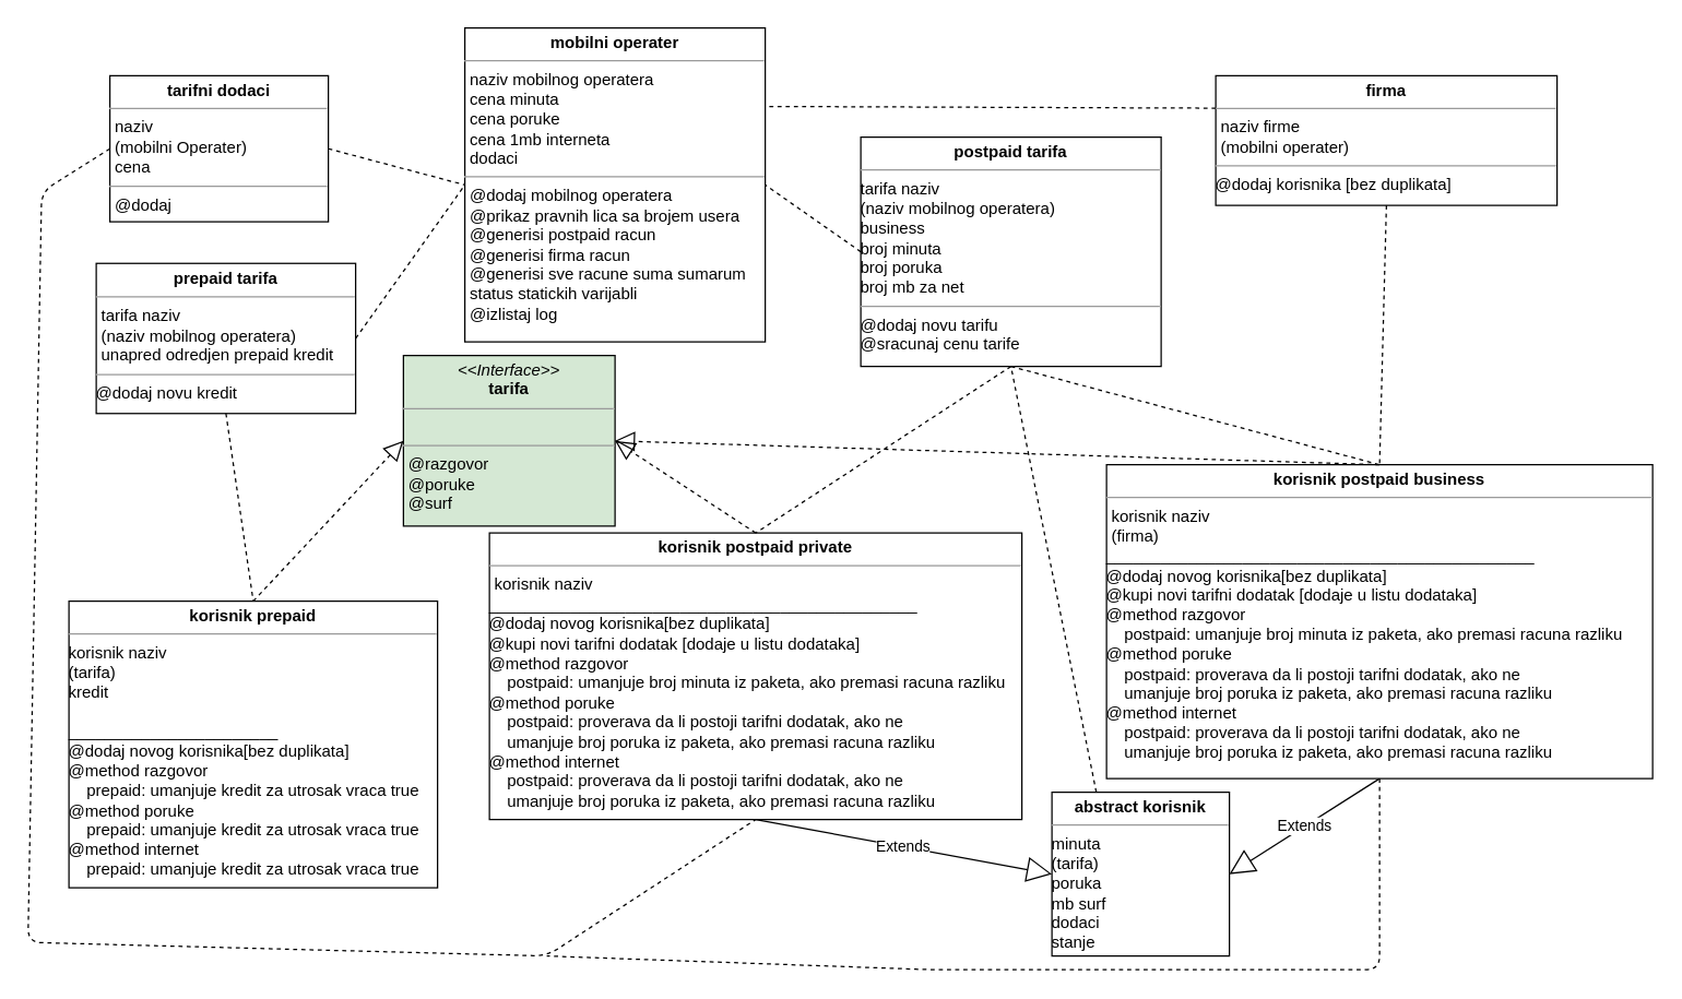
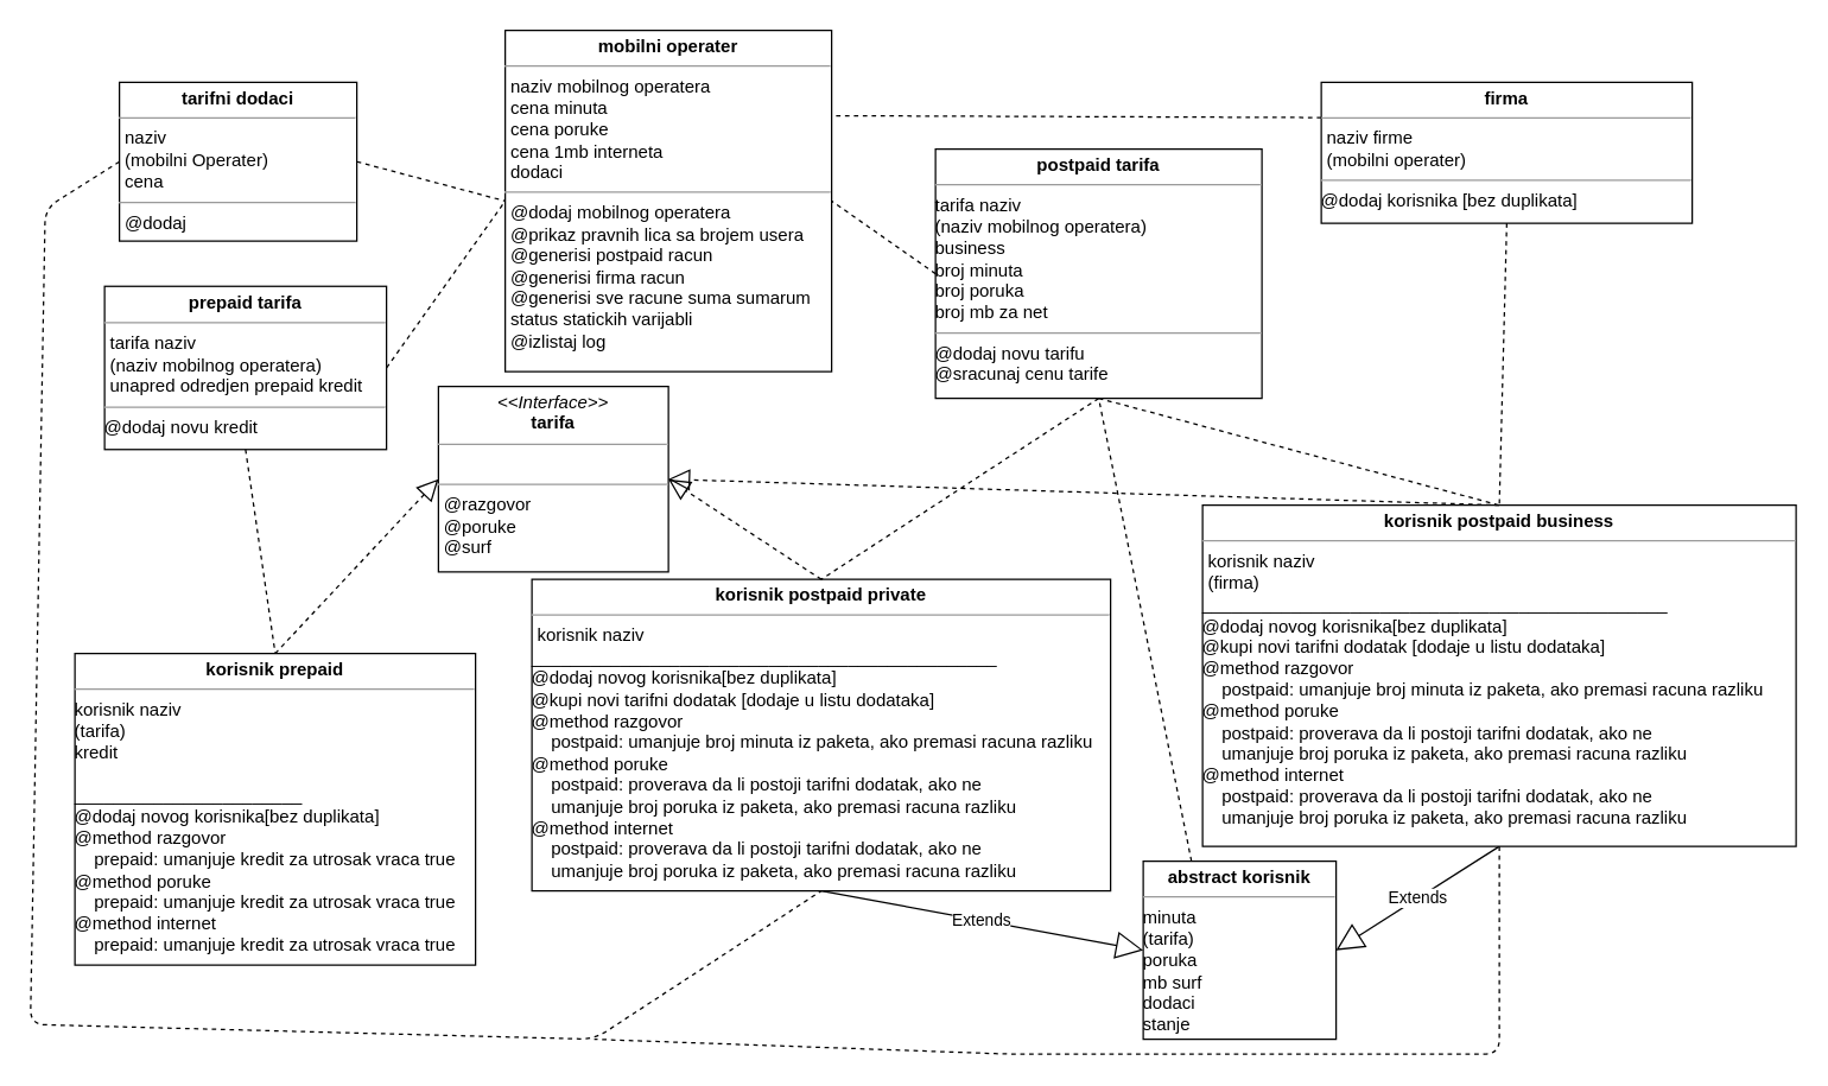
- <mxCell id="7" value="&lt;p style=&quot;margin: 0px ; margin-top: 4px ; text-align: center&quot;&gt;&lt;i&gt;&amp;lt;&amp;lt;Interface&amp;gt;&amp;gt;&lt;/i&gt;&lt;br&gt;&lt;b&gt;tarifa&lt;/b&gt;&lt;/p&gt;&lt;hr size=&quot;1&quot;&gt;&lt;p style=&quot;margin: 0px ; margin-left: 4px&quot;&gt;&lt;br&gt;&lt;/p&gt;&lt;hr size=&quot;1&quot;&gt;&lt;p style=&quot;margin: 0px ; margin-left: 4px&quot;&gt;@razgovor&lt;/p&gt;&lt;p style=&quot;margin: 0px ; margin-left: 4px&quot;&gt;@poruke&lt;/p&gt;&lt;p style=&quot;margin: 0px ; margin-left: 4px&quot;&gt;@surf&lt;br&gt;&lt;/p&gt;" style="verticalAlign=top;align=left;overflow=fill;fontSize=12;fontFamily=Helvetica;html=1;fillColor=#d5e8d4;" parent="1" vertex="1"><mxGeometry x="295" y="260" width="155" height="125" as="geometry" /></mxCell>
+ <mxCell id="7" value="&lt;p style=&quot;margin: 0px ; margin-top: 4px ; text-align: center&quot;&gt;&lt;i&gt;&amp;lt;&amp;lt;Interface&amp;gt;&amp;gt;&lt;/i&gt;&lt;br&gt;&lt;b&gt;tarifa&lt;/b&gt;&lt;/p&gt;&lt;hr size=&quot;1&quot;&gt;&lt;p style=&quot;margin: 0px ; margin-left: 4px&quot;&gt;&lt;br&gt;&lt;/p&gt;&lt;hr size=&quot;1&quot;&gt;&lt;p style=&quot;margin: 0px ; margin-left: 4px&quot;&gt;@razgovor&lt;/p&gt;&lt;p style=&quot;margin: 0px ; margin-left: 4px&quot;&gt;@poruke&lt;/p&gt;&lt;p style=&quot;margin: 0px ; margin-left: 4px&quot;&gt;@surf&lt;br&gt;&lt;/p&gt;" style="verticalAlign=top;align=left;overflow=fill;fontSize=12;fontFamily=Helvetica;html=1;" parent="1" vertex="1"><mxGeometry x="295" y="260" width="155" height="125" as="geometry" /></mxCell>
